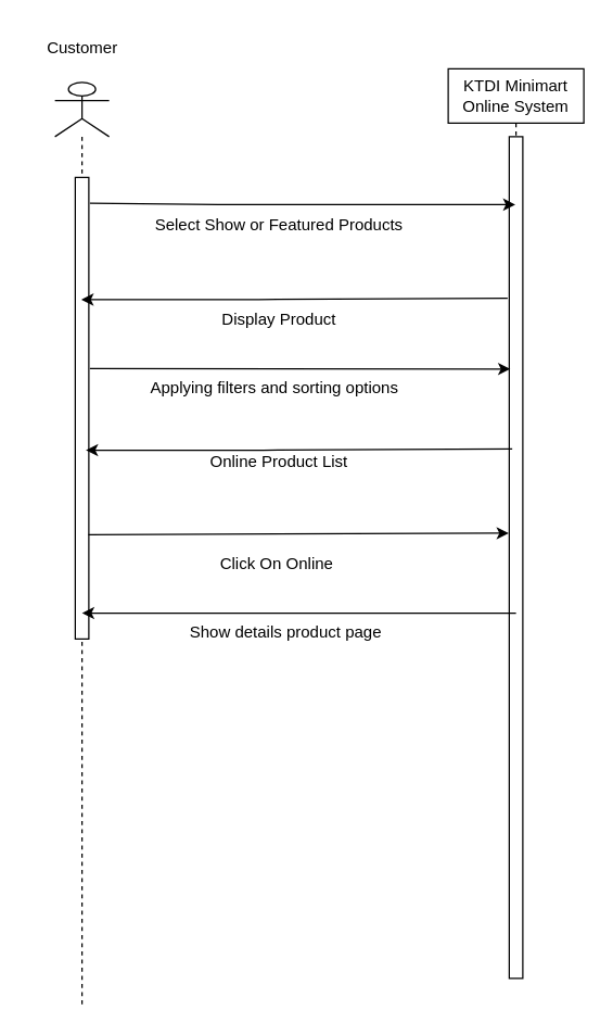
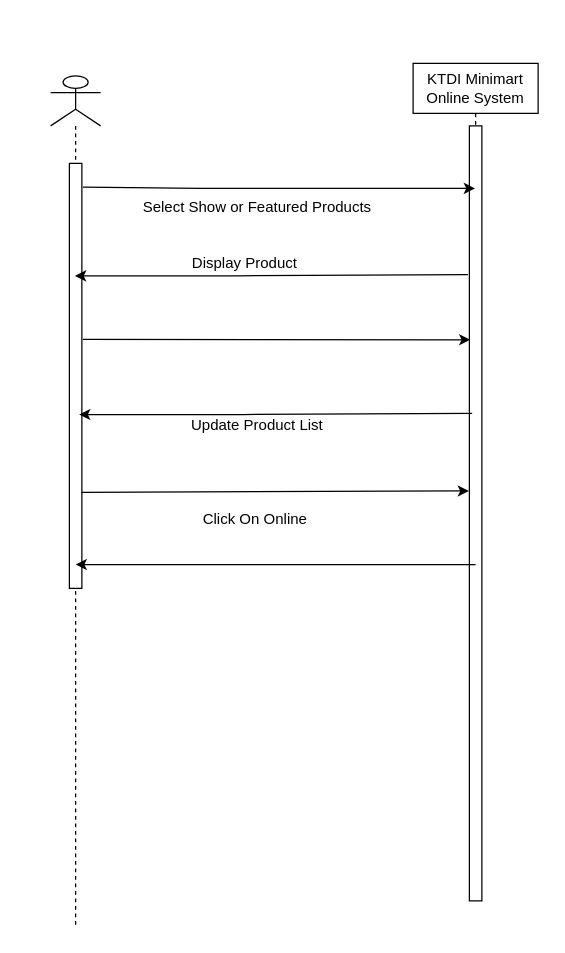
- <mxCell id="6" value="Customer" style="text;html=1;align=center;verticalAlign=middle;resizable=0;points=[];autosize=1;strokeColor=none;fillColor=none;" vertex="1" parent="1"><mxGeometry x="20" y="20" width="80" height="30" as="geometry" /></mxCell>
- <mxCell id="13" value="Display Product" style="text;html=1;align=center;verticalAlign=middle;resizable=0;points=[];autosize=1;strokeColor=none;fillColor=none;" vertex="1" parent="1"><mxGeometry x="150" y="220" width="110" height="30" as="geometry" /></mxCell>
+ <mxCell id="13" value="Display Product" style="text;html=1;align=center;verticalAlign=middle;resizable=0;points=[];autosize=1;strokeColor=none;fillColor=none;" vertex="1" parent="1"><mxGeometry x="140" y="195" width="110" height="30" as="geometry" /></mxCell>
- <mxCell id="14" value="Applying filters and sorting options&amp;nbsp;&amp;nbsp;" style="text;html=1;align=center;verticalAlign=middle;resizable=0;points=[];autosize=1;strokeColor=none;fillColor=none;" vertex="1" parent="1"><mxGeometry x="100" y="270" width="210" height="30" as="geometry" /></mxCell>
- <mxCell id="15" value="Online Product List" style="text;html=1;align=center;verticalAlign=middle;resizable=0;points=[];autosize=1;strokeColor=none;fillColor=none;" vertex="1" parent="1"><mxGeometry x="140" y="325" width="130" height="30" as="geometry" /></mxCell>
+ <mxCell id="15" value="Update Product List" style="text;html=1;align=center;verticalAlign=middle;resizable=0;points=[];autosize=1;strokeColor=none;fillColor=none;" vertex="1" parent="1"><mxGeometry x="140" y="325" width="130" height="30" as="geometry" /></mxCell>
- <mxCell id="18" value="Show details product page" style="text;html=1;align=center;verticalAlign=middle;resizable=0;points=[];autosize=1;strokeColor=none;fillColor=none;" vertex="1" parent="1"><mxGeometry x="130" y="450" width="160" height="30" as="geometry" /></mxCell>
